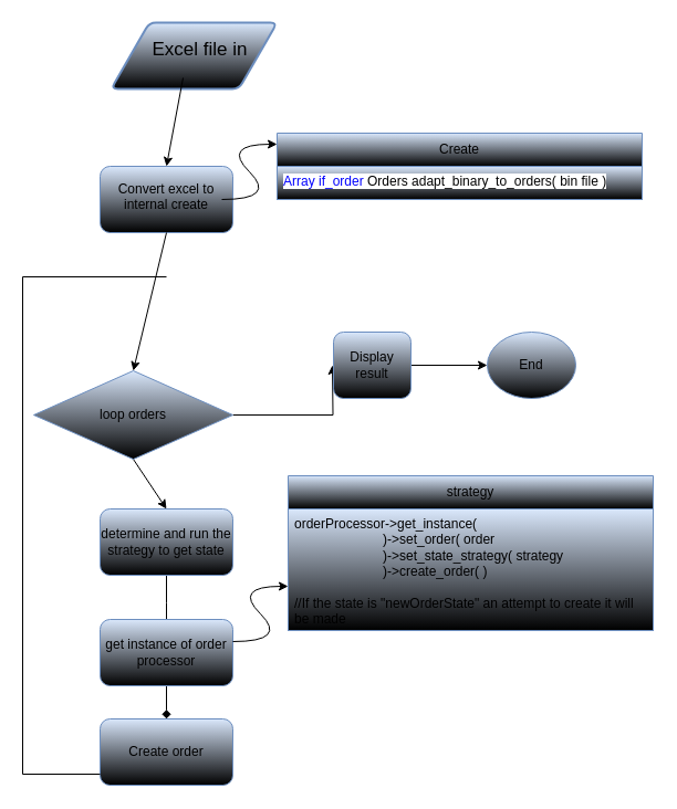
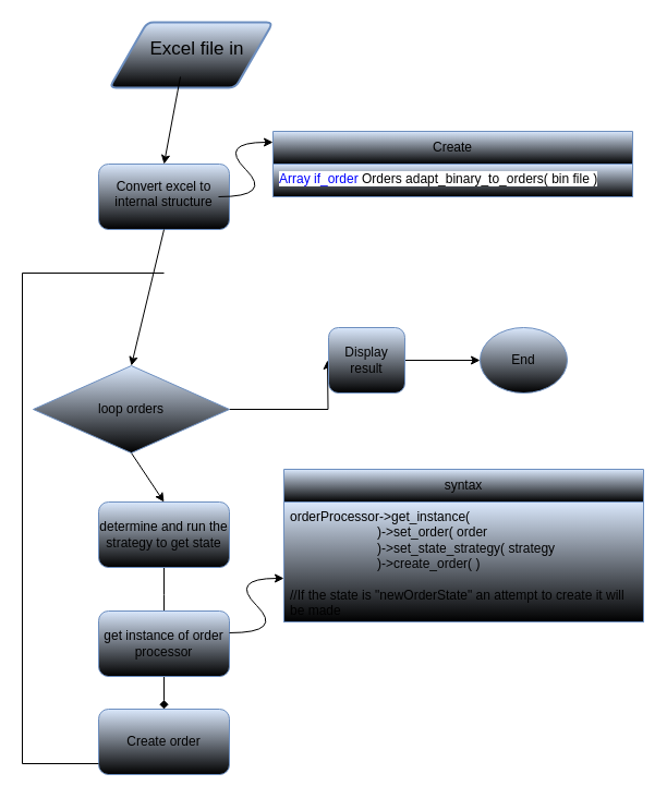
- <mxCell id="6" value="Convert excel to internal create&lt;div&gt;&lt;br&gt;&lt;/div&gt;" style="text;html=1;align=center;verticalAlign=middle;whiteSpace=wrap;rounded=0;fontColor=default;labelBackgroundColor=none;labelBorderColor=none;" parent="1" vertex="1"><mxGeometry x="100" y="170" width="100" height="30" as="geometry" /></mxCell>
+ <mxCell id="6" value="Convert excel to internal structure&lt;div&gt;&lt;br&gt;&lt;/div&gt;" style="text;html=1;align=center;verticalAlign=middle;whiteSpace=wrap;rounded=0;fontColor=default;labelBackgroundColor=none;labelBorderColor=none;" parent="1" vertex="1"><mxGeometry x="100" y="170" width="100" height="30" as="geometry" /></mxCell>
- <mxCell id="17" value="strategy" style="swimlane;fontStyle=0;childLayout=stackLayout;horizontal=1;startSize=30;horizontalStack=0;resizeParent=1;resizeParentMax=0;resizeLast=0;collapsible=1;marginBottom=0;whiteSpace=wrap;html=1;gradientDirection=south;fillColor=#dae8fc;strokeColor=#6c8ebf;gradientColor=default;" parent="1" vertex="1"><mxGeometry x="260" y="430" width="330" height="140" as="geometry" /></mxCell>
+ <mxCell id="17" value="syntax" style="swimlane;fontStyle=0;childLayout=stackLayout;horizontal=1;startSize=30;horizontalStack=0;resizeParent=1;resizeParentMax=0;resizeLast=0;collapsible=1;marginBottom=0;whiteSpace=wrap;html=1;gradientDirection=south;fillColor=#dae8fc;strokeColor=#6c8ebf;gradientColor=default;" parent="1" vertex="1"><mxGeometry x="260" y="430" width="330" height="140" as="geometry" /></mxCell>
